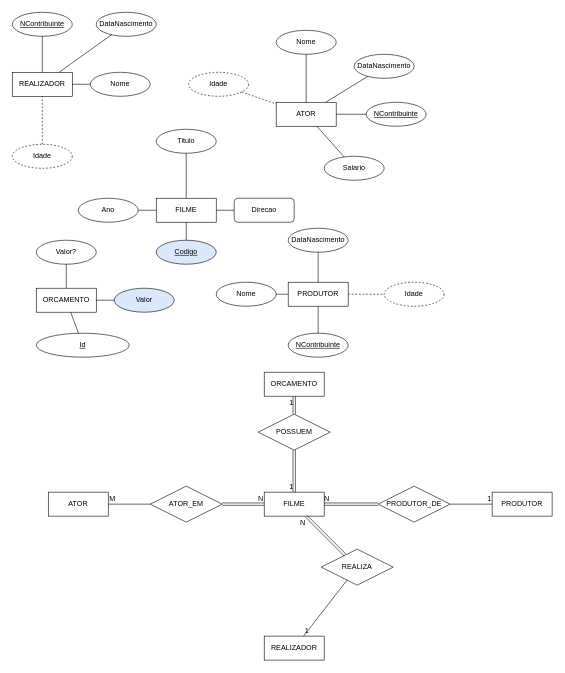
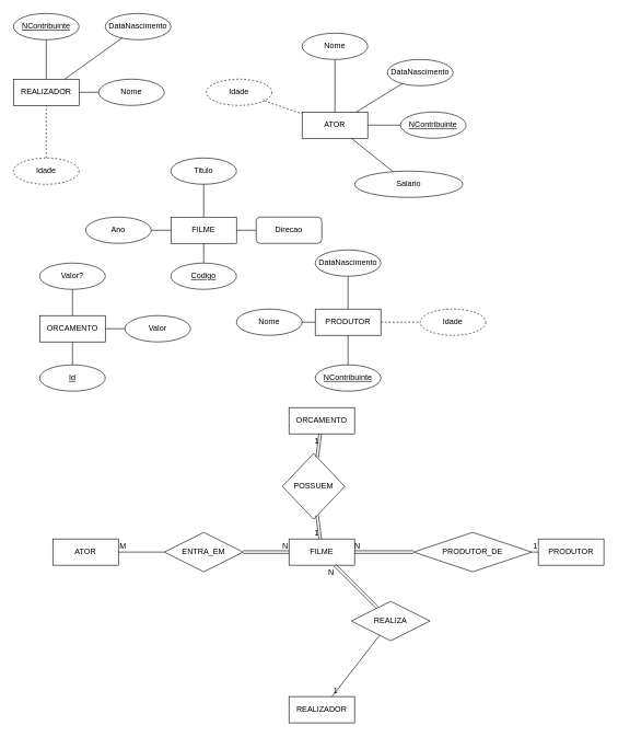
- <mxCell id="9" value="Titulo" style="ellipse;whiteSpace=wrap;html=1;align=center;" vertex="1" parent="1"><mxGeometry x="260" y="215" width="100" height="40" as="geometry" /></mxCell>
+ <mxCell id="9" value="Titulo" style="ellipse;whiteSpace=wrap;html=1;align=center;" vertex="1" parent="1"><mxGeometry x="260" y="240" width="100" height="40" as="geometry" /></mxCell>
- <mxCell id="45" value="Salario" style="ellipse;whiteSpace=wrap;html=1;align=center;" vertex="1" parent="1"><mxGeometry x="540" y="260" width="100" height="40" as="geometry" /></mxCell>
+ <mxCell id="45" value="Salario" style="ellipse;whiteSpace=wrap;html=1;align=center;" vertex="1" parent="1"><mxGeometry x="540" y="260" width="165" height="40" as="geometry" /></mxCell>
- <mxCell id="7" value="Codigo" style="ellipse;whiteSpace=wrap;html=1;align=center;fontStyle=4;fillColor=#dae8fc;" vertex="1" parent="1"><mxGeometry x="260" y="400" width="100" height="40" as="geometry" /></mxCell>
+ <mxCell id="7" value="Codigo" style="ellipse;whiteSpace=wrap;html=1;align=center;fontStyle=4;" vertex="1" parent="1"><mxGeometry x="260" y="400" width="100" height="40" as="geometry" /></mxCell>
- <mxCell id="23" value="Valor" style="ellipse;whiteSpace=wrap;html=1;align=center;fillColor=#dae8fc;" vertex="1" parent="1"><mxGeometry x="190" y="480" width="100" height="40" as="geometry" /></mxCell>
+ <mxCell id="23" value="Valor" style="ellipse;whiteSpace=wrap;html=1;align=center;" vertex="1" parent="1"><mxGeometry x="190" y="480" width="100" height="40" as="geometry" /></mxCell>
- <mxCell id="21" value="Id" style="ellipse;whiteSpace=wrap;html=1;align=center;fontStyle=4;" vertex="1" parent="1"><mxGeometry x="60" y="555" width="155" height="40" as="geometry" /></mxCell>
+ <mxCell id="21" value="Id" style="ellipse;whiteSpace=wrap;html=1;align=center;fontStyle=4;" vertex="1" parent="1"><mxGeometry x="60" y="555" width="100" height="40" as="geometry" /></mxCell>
- <mxCell id="66" value="POSSUEM" style="shape=rhombus;perimeter=rhombusPerimeter;whiteSpace=wrap;html=1;align=center;" vertex="1" parent="1"><mxGeometry x="430" y="690" width="120" height="60" as="geometry" /></mxCell>
+ <mxCell id="66" value="POSSUEM" style="shape=rhombus;perimeter=rhombusPerimeter;whiteSpace=wrap;html=1;align=center;" vertex="1" parent="1"><mxGeometry x="430" y="690" width="95" height="100" as="geometry" /></mxCell>
- <mxCell id="47" value="ATOR_EM" style="shape=rhombus;perimeter=rhombusPerimeter;whiteSpace=wrap;html=1;align=center;" vertex="1" parent="1"><mxGeometry x="250" y="810" width="120" height="60" as="geometry" /></mxCell>
+ <mxCell id="47" value="ENTRA_EM" style="shape=rhombus;perimeter=rhombusPerimeter;whiteSpace=wrap;html=1;align=center;" vertex="1" parent="1"><mxGeometry x="250" y="810" width="120" height="60" as="geometry" /></mxCell>
- <mxCell id="60" value="PRODUTOR_DE" style="shape=rhombus;perimeter=rhombusPerimeter;whiteSpace=wrap;html=1;align=center;" vertex="1" parent="1"><mxGeometry x="630" y="810" width="120" height="60" as="geometry" /></mxCell>
+ <mxCell id="60" value="PRODUTOR_DE" style="shape=rhombus;perimeter=rhombusPerimeter;whiteSpace=wrap;html=1;align=center;" vertex="1" parent="1"><mxGeometry x="630" y="810" width="180" height="60" as="geometry" /></mxCell>
